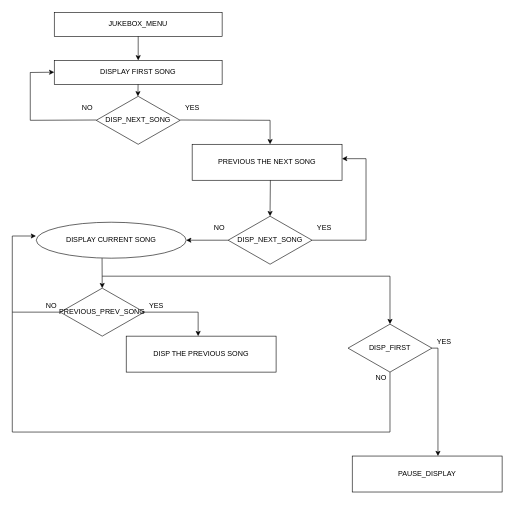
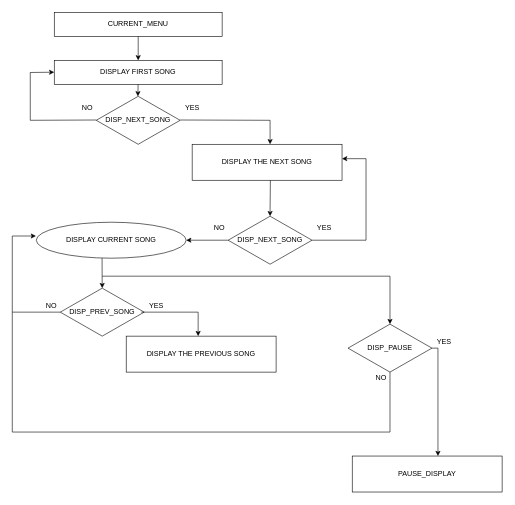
- <mxCell id="2" value="JUKEBOX_MENU" style="rounded=0;whiteSpace=wrap;html=1;" vertex="1" parent="1"><mxGeometry x="90" width="280" height="40" as="geometry" y="20" /></mxCell>
+ <mxCell id="2" value="CURRENT_MENU" style="rounded=0;whiteSpace=wrap;html=1;" vertex="1" parent="1"><mxGeometry x="90" width="280" height="40" as="geometry" y="20" /></mxCell>
- <mxCell id="10" value="PREVIOUS THE NEXT SONG" style="rounded=0;whiteSpace=wrap;html=1;" vertex="1" parent="1"><mxGeometry x="320" y="240" width="250" height="60" as="geometry" /></mxCell>
+ <mxCell id="10" value="DISPLAY THE NEXT SONG" style="rounded=0;whiteSpace=wrap;html=1;" vertex="1" parent="1"><mxGeometry x="320" y="240" width="250" height="60" as="geometry" /></mxCell>
- <mxCell id="22" value="PREVIOUS_PREV_SONG" style="rhombus;whiteSpace=wrap;html=1;" vertex="1" parent="1"><mxGeometry x="100" y="480" width="140" height="80" as="geometry" /></mxCell>
+ <mxCell id="22" value="DISP_PREV_SONG" style="rhombus;whiteSpace=wrap;html=1;" vertex="1" parent="1"><mxGeometry x="100" y="480" width="140" height="80" as="geometry" /></mxCell>
- <mxCell id="30" value="DISP_FIRST" style="rhombus;whiteSpace=wrap;html=1;" vertex="1" parent="1"><mxGeometry x="580" y="540" width="140" height="80" as="geometry" /></mxCell>
+ <mxCell id="30" value="DISP_PAUSE" style="rhombus;whiteSpace=wrap;html=1;" vertex="1" parent="1"><mxGeometry x="580" y="540" width="140" height="80" as="geometry" /></mxCell>
- <mxCell id="28" value="DISP THE PREVIOUS SONG" style="rounded=0;whiteSpace=wrap;html=1;" vertex="1" parent="1"><mxGeometry x="210" y="560" width="250" height="60" as="geometry" /></mxCell>
+ <mxCell id="28" value="DISPLAY THE PREVIOUS SONG" style="rounded=0;whiteSpace=wrap;html=1;" vertex="1" parent="1"><mxGeometry x="210" y="560" width="250" height="60" as="geometry" /></mxCell>
